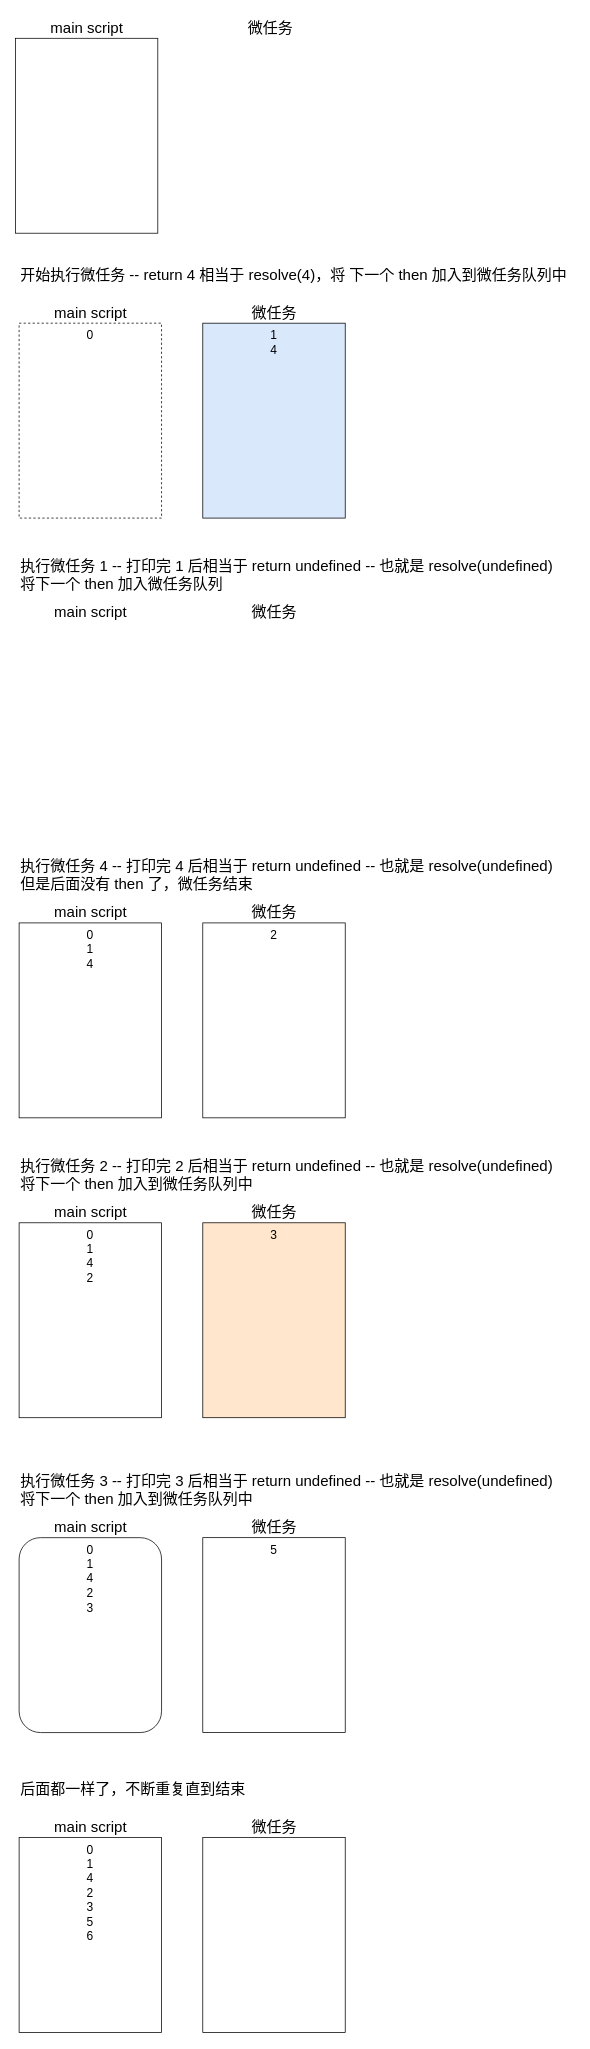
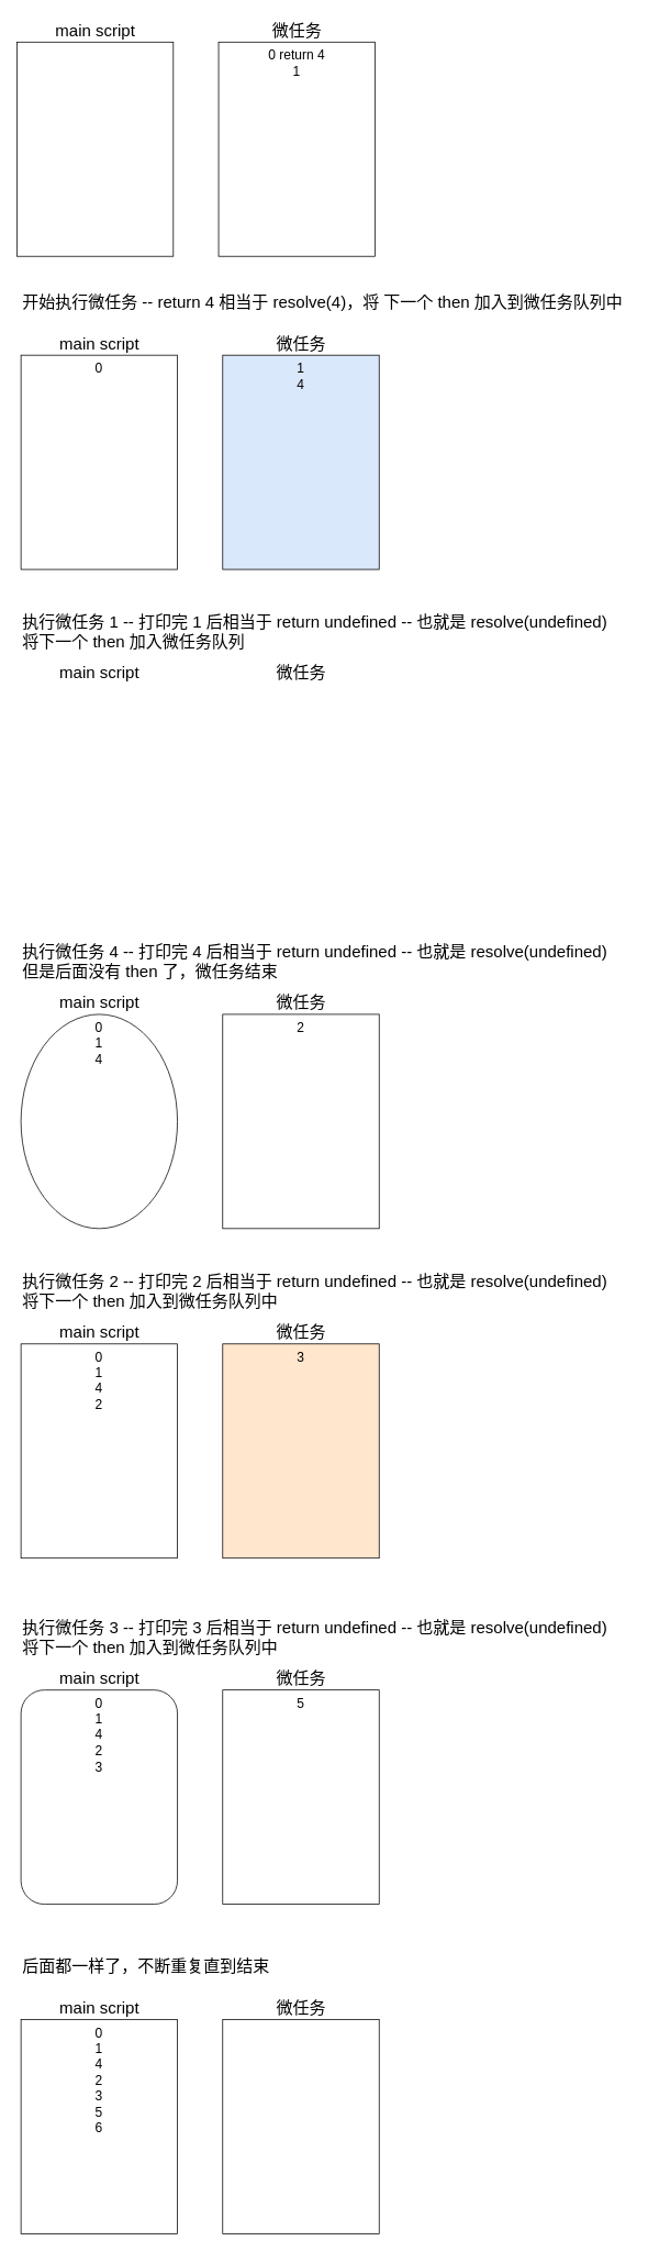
+ <mxCell id="3" value="0 return 4&lt;br&gt;1" style="rounded=0;whiteSpace=wrap;html=1;verticalAlign=top;fontSize=16;" parent="2" vertex="1"><mxGeometry y="30" width="190" height="260" as="geometry" /></mxCell>
- <mxCell id="12" value="0" style="rounded=0;whiteSpace=wrap;html=1;verticalAlign=top;fontSize=16;dashed=1;" parent="11" vertex="1"><mxGeometry y="30" width="190" height="260" as="geometry" /></mxCell>
+ <mxCell id="12" value="0" style="rounded=0;whiteSpace=wrap;html=1;verticalAlign=top;fontSize=16;" parent="11" vertex="1"><mxGeometry y="30" width="190" height="260" as="geometry" /></mxCell>
- <mxCell id="24" value="0&lt;br&gt;1&lt;br&gt;4" style="rounded=0;whiteSpace=wrap;html=1;verticalAlign=top;fontSize=16;" parent="23" vertex="1"><mxGeometry y="30" width="190" height="260" as="geometry" /></mxCell>
+ <mxCell id="24" value="0&lt;br&gt;1&lt;br&gt;4" style="ellipse;whiteSpace=wrap;html=1;verticalAlign=top;fontSize=16;" parent="23" vertex="1"><mxGeometry y="30" width="190" height="260" as="geometry" /></mxCell>
